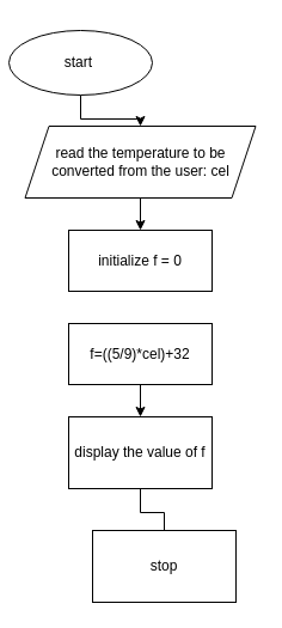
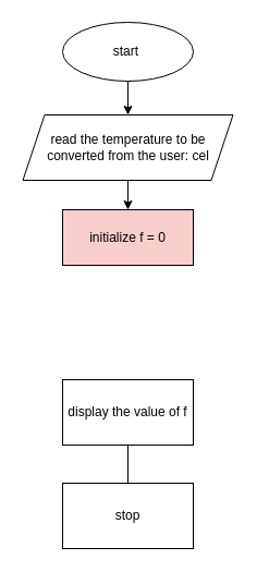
- <mxCell id="3" value="start&amp;nbsp;" style="ellipse;whiteSpace=wrap;html=1;" vertex="1" parent="1"><mxGeometry x="7" y="25" width="120" height="54" as="geometry" /></mxCell>
+ <mxCell id="3" value="start&amp;nbsp;" style="ellipse;whiteSpace=wrap;html=1;" vertex="1" parent="1"><mxGeometry x="57" y="20" width="120" height="54" as="geometry" /></mxCell>
- <mxCell id="6" value="initialize f = 0" style="whiteSpace=wrap;html=1;" vertex="1" parent="1"><mxGeometry x="57" y="192" width="120" height="51" as="geometry" /></mxCell>
+ <mxCell id="6" value="initialize f = 0" style="whiteSpace=wrap;html=1;fillColor=#f8cecc;" vertex="1" parent="1"><mxGeometry x="57" y="192" width="120" height="51" as="geometry" /></mxCell>
- <mxCell id="8" value="f=((5/9)*cel)+32" style="whiteSpace=wrap;html=1;" vertex="1" parent="1"><mxGeometry x="57" y="270" width="120" height="51" as="geometry" /></mxCell>
- <mxCell id="7" value="" style="edgeStyle=orthogonalEdgeStyle;rounded=0;orthogonalLoop=1;jettySize=auto;html=1;" edge="1" parent="1" source="8" target="10"><mxGeometry relative="1" as="geometry" /></mxCell>
- <mxCell id="11" value="stop" style="whiteSpace=wrap;html=1;" vertex="1" parent="1"><mxGeometry x="77" y="443" width="120" height="60" as="geometry" /></mxCell>
+ <mxCell id="11" value="stop" style="whiteSpace=wrap;html=1;" vertex="1" parent="1"><mxGeometry x="57" y="443" width="120" height="60" as="geometry" /></mxCell>
